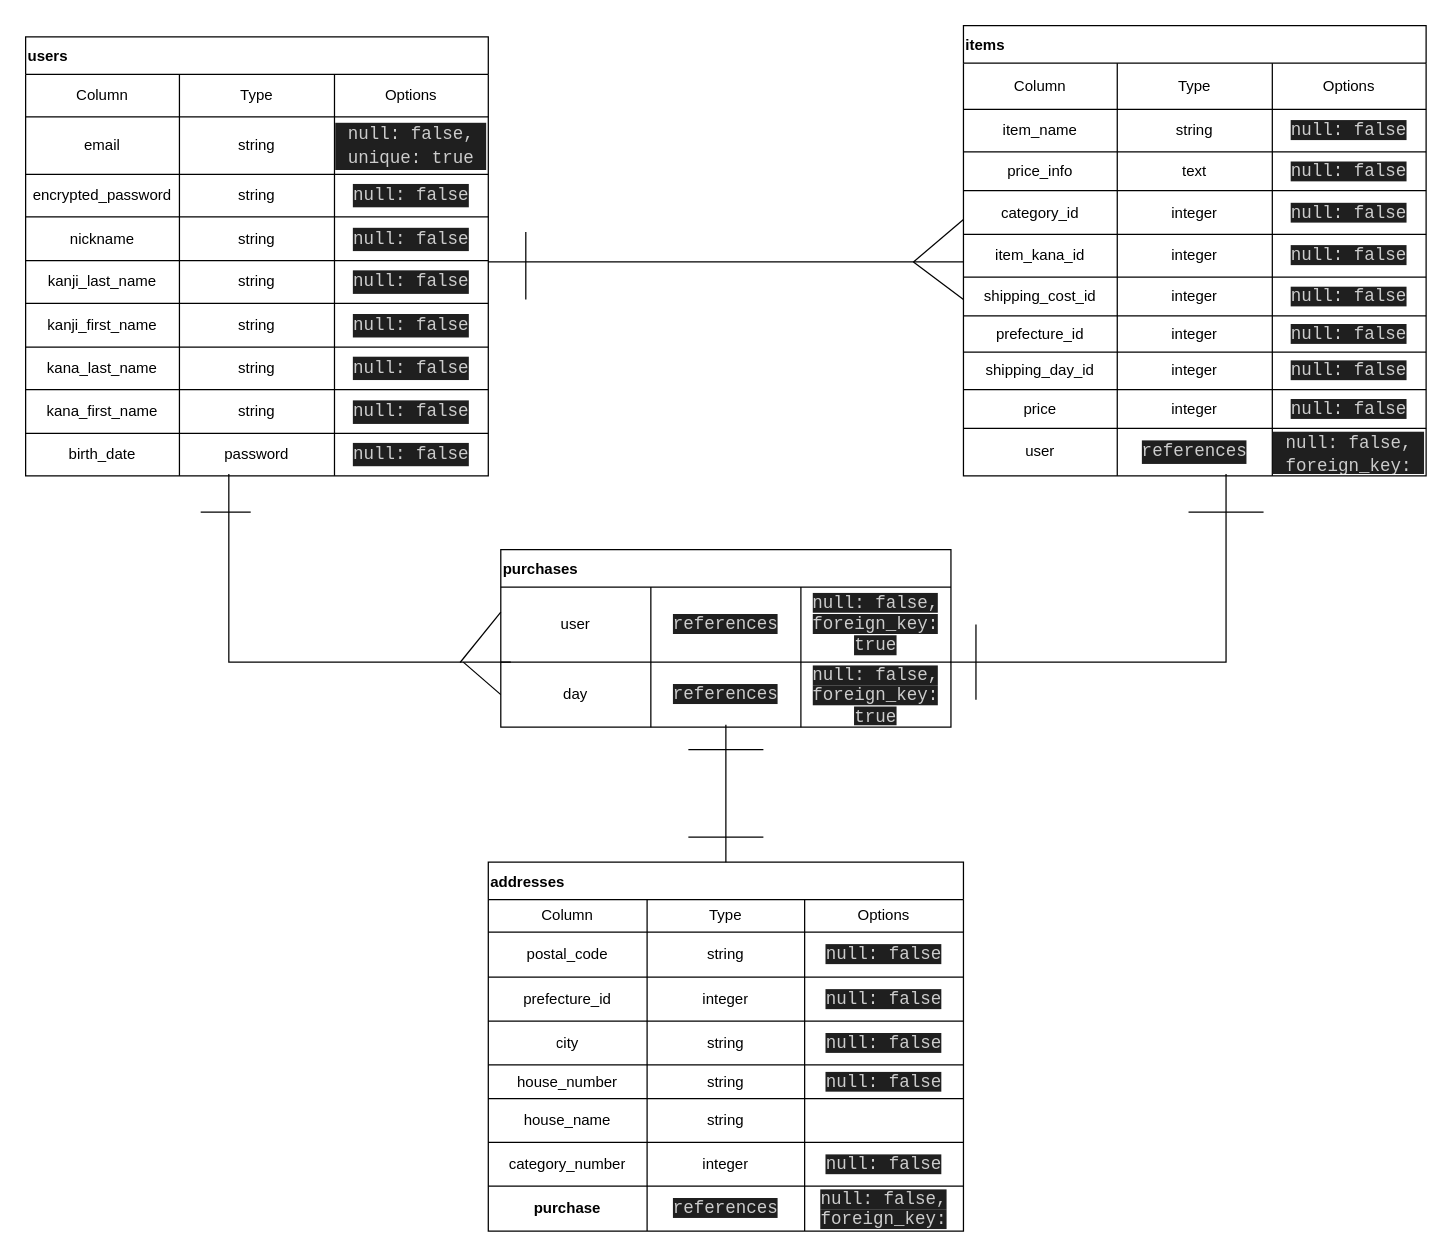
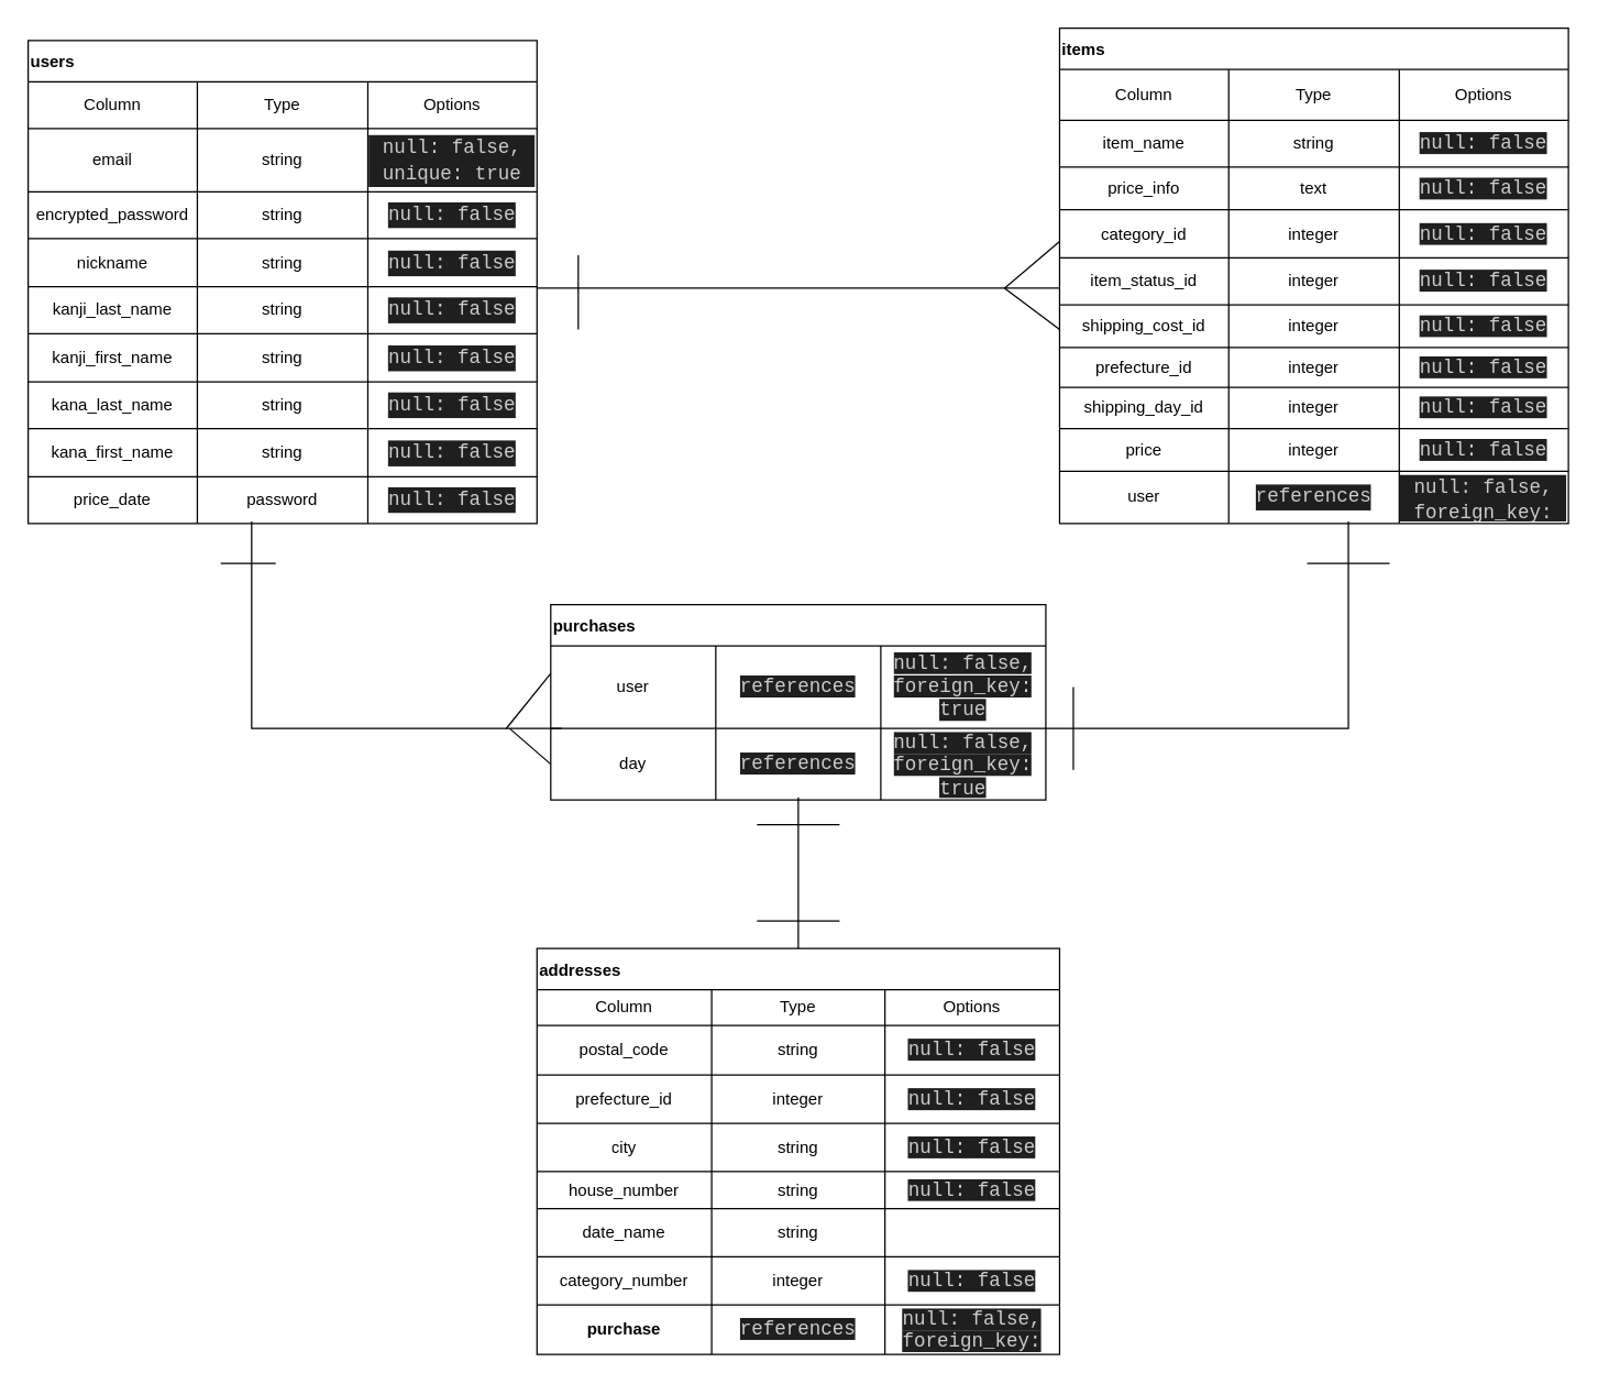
- <mxCell id="57" value="item_kana_id" style="shape=partialRectangle;html=1;whiteSpace=wrap;connectable=0;fillColor=none;top=0;left=0;bottom=0;right=0;overflow=hidden;" parent="56" vertex="1"><mxGeometry width="123" height="34" as="geometry"><mxRectangle width="123" height="34" as="alternateBounds" /></mxGeometry></mxCell>
+ <mxCell id="57" value="item_status_id" style="shape=partialRectangle;html=1;whiteSpace=wrap;connectable=0;fillColor=none;top=0;left=0;bottom=0;right=0;overflow=hidden;" parent="56" vertex="1"><mxGeometry width="123" height="34" as="geometry"><mxRectangle width="123" height="34" as="alternateBounds" /></mxGeometry></mxCell>
- <mxCell id="36" value="birth_date" style="shape=partialRectangle;html=1;whiteSpace=wrap;connectable=0;fillColor=none;top=0;left=0;bottom=0;right=0;overflow=hidden;" parent="35" vertex="1"><mxGeometry width="123" height="34" as="geometry"><mxRectangle width="123" height="34" as="alternateBounds" /></mxGeometry></mxCell>
+ <mxCell id="36" value="price_date" style="shape=partialRectangle;html=1;whiteSpace=wrap;connectable=0;fillColor=none;top=0;left=0;bottom=0;right=0;overflow=hidden;" parent="35" vertex="1"><mxGeometry width="123" height="34" as="geometry"><mxRectangle width="123" height="34" as="alternateBounds" /></mxGeometry></mxCell>
- <mxCell id="102" value="house_name" style="shape=partialRectangle;html=1;whiteSpace=wrap;connectable=0;fillColor=none;top=0;left=0;bottom=0;right=0;overflow=hidden;" parent="101" vertex="1"><mxGeometry width="127" height="35" as="geometry"><mxRectangle width="127" height="35" as="alternateBounds" /></mxGeometry></mxCell>
+ <mxCell id="102" value="date_name" style="shape=partialRectangle;html=1;whiteSpace=wrap;connectable=0;fillColor=none;top=0;left=0;bottom=0;right=0;overflow=hidden;" parent="101" vertex="1"><mxGeometry width="127" height="35" as="geometry"><mxRectangle width="127" height="35" as="alternateBounds" /></mxGeometry></mxCell>
